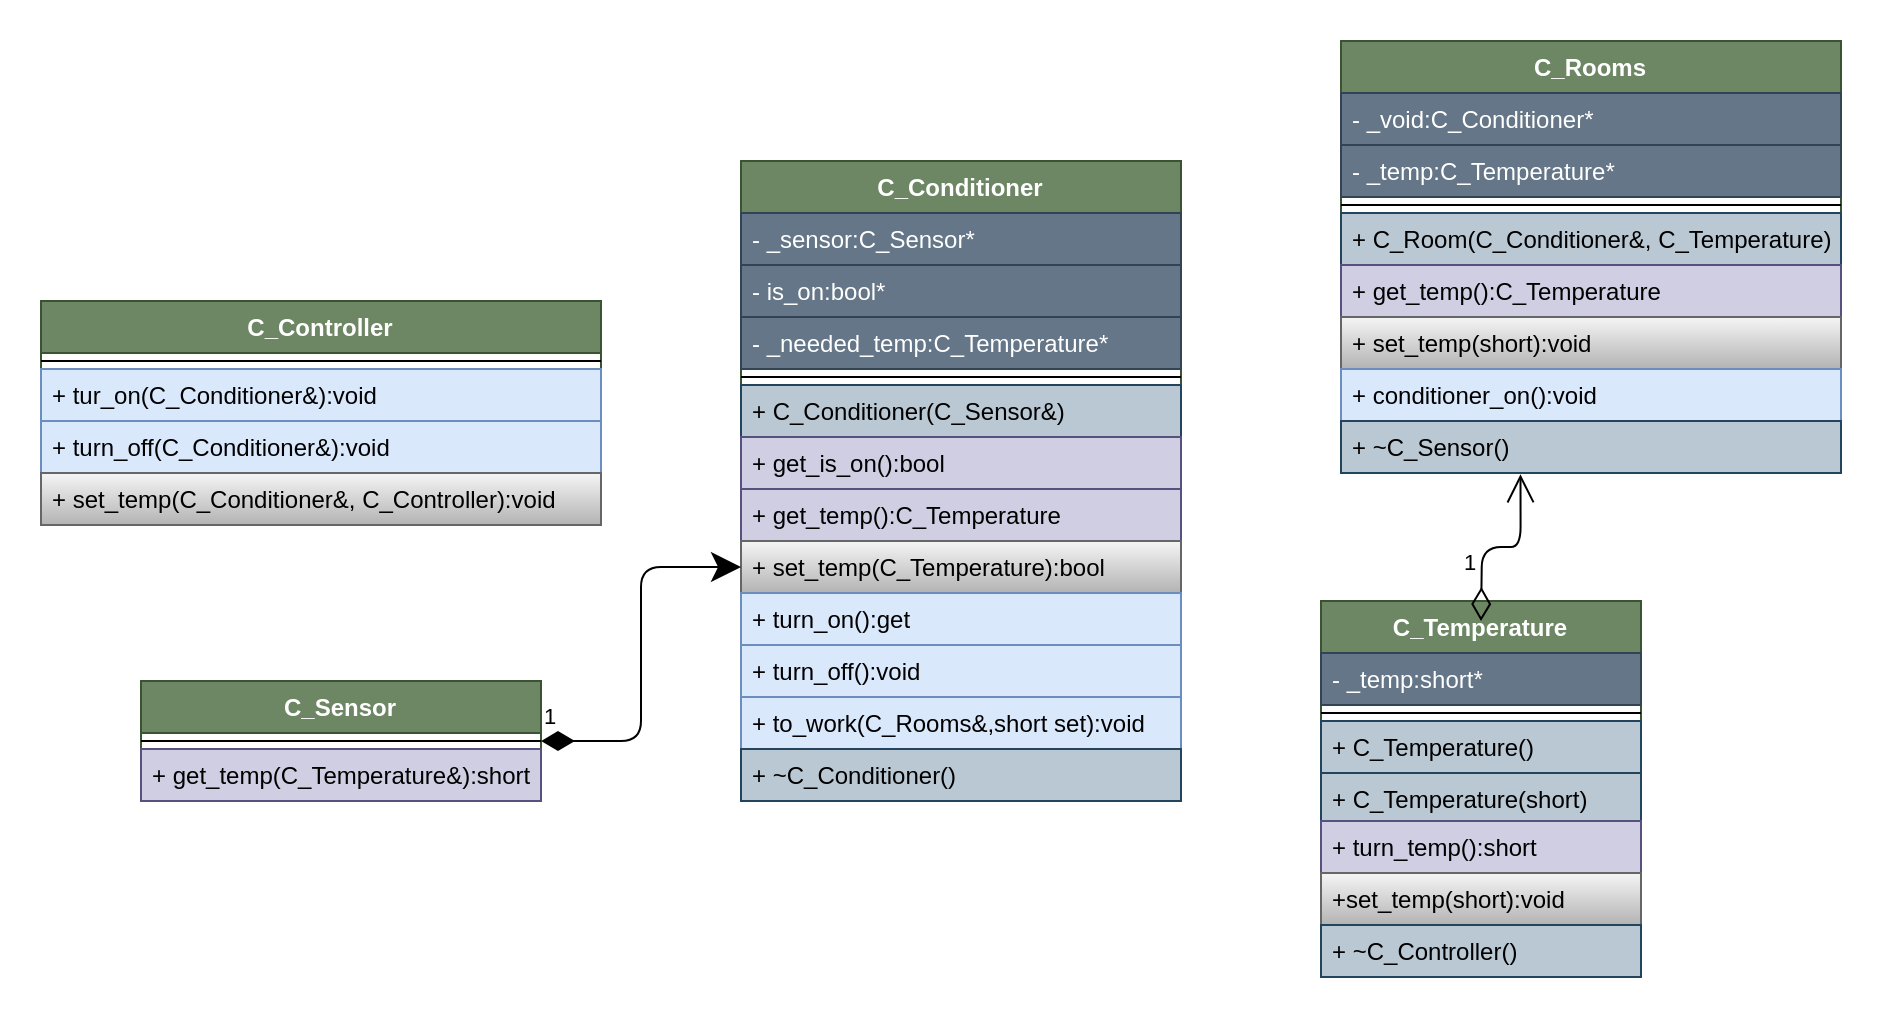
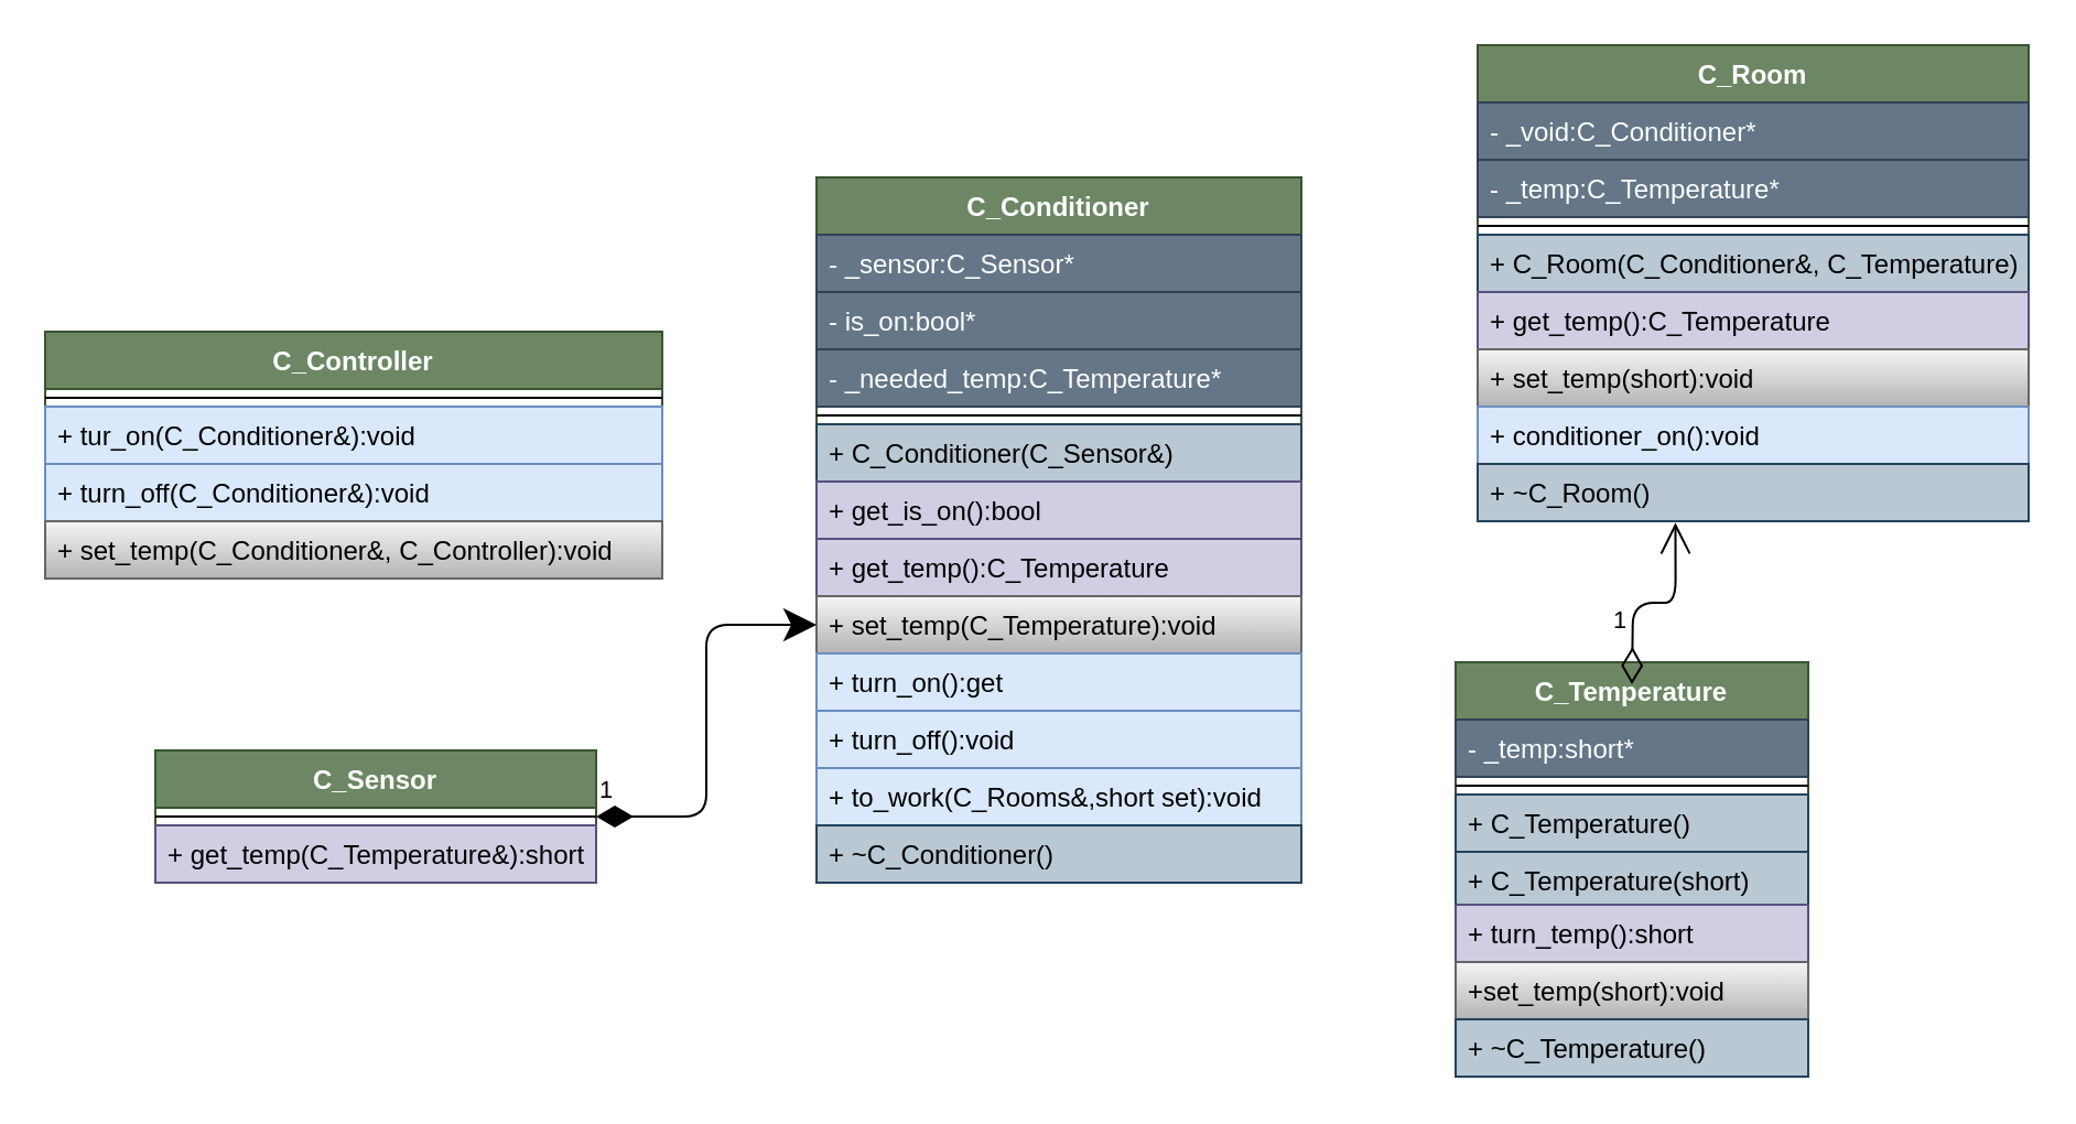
- <mxCell id="23" value="C_Rooms" style="swimlane;fontStyle=1;align=center;verticalAlign=top;childLayout=stackLayout;horizontal=1;startSize=26;horizontalStack=0;resizeParent=1;resizeParentMax=0;resizeLast=0;collapsible=1;marginBottom=0;fillColor=#6d8764;strokeColor=#3A5431;fontColor=#ffffff;" vertex="1" parent="1"><mxGeometry x="670" y="20" width="250" height="216" as="geometry" /></mxCell>
+ <mxCell id="23" value="C_Room" style="swimlane;fontStyle=1;align=center;verticalAlign=top;childLayout=stackLayout;horizontal=1;startSize=26;horizontalStack=0;resizeParent=1;resizeParentMax=0;resizeLast=0;collapsible=1;marginBottom=0;fillColor=#6d8764;strokeColor=#3A5431;fontColor=#ffffff;" vertex="1" parent="1"><mxGeometry x="670" y="20" width="250" height="216" as="geometry" /></mxCell>
- <mxCell id="31" value="+ ~C_Sensor()" style="text;strokeColor=#23445d;fillColor=#bac8d3;align=left;verticalAlign=top;spacingLeft=4;spacingRight=4;overflow=hidden;rotatable=0;points=[[0,0.5],[1,0.5]];portConstraint=eastwest;" vertex="1" parent="23"><mxGeometry y="190" width="250" height="26" as="geometry" /></mxCell>
+ <mxCell id="31" value="+ ~C_Room()" style="text;strokeColor=#23445d;fillColor=#bac8d3;align=left;verticalAlign=top;spacingLeft=4;spacingRight=4;overflow=hidden;rotatable=0;points=[[0,0.5],[1,0.5]];portConstraint=eastwest;" vertex="1" parent="23"><mxGeometry y="190" width="250" height="26" as="geometry" /></mxCell>
- <mxCell id="10" value="+ set_temp(C_Temperature):bool" style="text;strokeColor=#666666;fillColor=#f5f5f5;align=left;verticalAlign=top;spacingLeft=4;spacingRight=4;overflow=hidden;rotatable=0;points=[[0,0.5],[1,0.5]];portConstraint=eastwest;gradientColor=#b3b3b3;" vertex="1" parent="2"><mxGeometry y="190" width="220" height="26" as="geometry" /></mxCell>
+ <mxCell id="10" value="+ set_temp(C_Temperature):void" style="text;strokeColor=#666666;fillColor=#f5f5f5;align=left;verticalAlign=top;spacingLeft=4;spacingRight=4;overflow=hidden;rotatable=0;points=[[0,0.5],[1,0.5]];portConstraint=eastwest;gradientColor=#b3b3b3;" vertex="1" parent="2"><mxGeometry y="190" width="220" height="26" as="geometry" /></mxCell>
- <mxCell id="39" value="+ ~C_Controller()" style="text;strokeColor=#23445d;fillColor=#bac8d3;align=left;verticalAlign=top;spacingLeft=4;spacingRight=4;overflow=hidden;rotatable=0;points=[[0,0.5],[1,0.5]];portConstraint=eastwest;" vertex="1" parent="32"><mxGeometry y="162" width="160" height="26" as="geometry" /></mxCell>
+ <mxCell id="39" value="+ ~C_Temperature()" style="text;strokeColor=#23445d;fillColor=#bac8d3;align=left;verticalAlign=top;spacingLeft=4;spacingRight=4;overflow=hidden;rotatable=0;points=[[0,0.5],[1,0.5]];portConstraint=eastwest;" vertex="1" parent="32"><mxGeometry y="162" width="160" height="26" as="geometry" /></mxCell>
